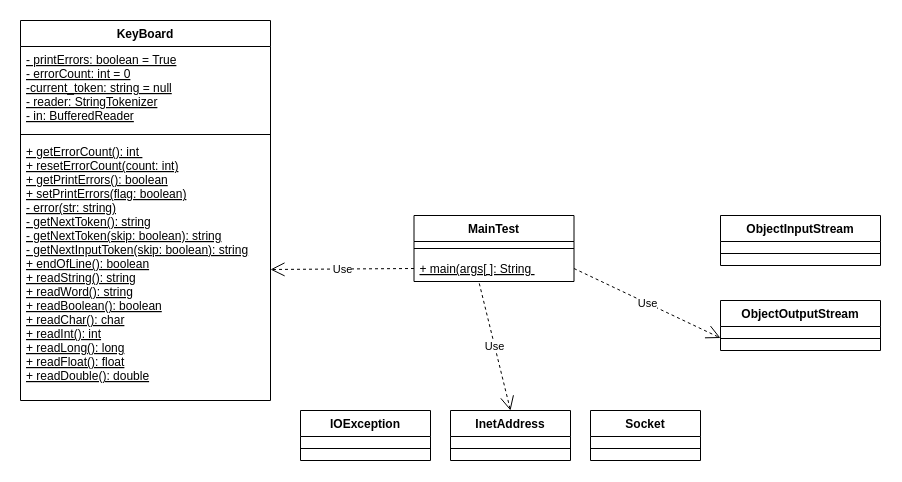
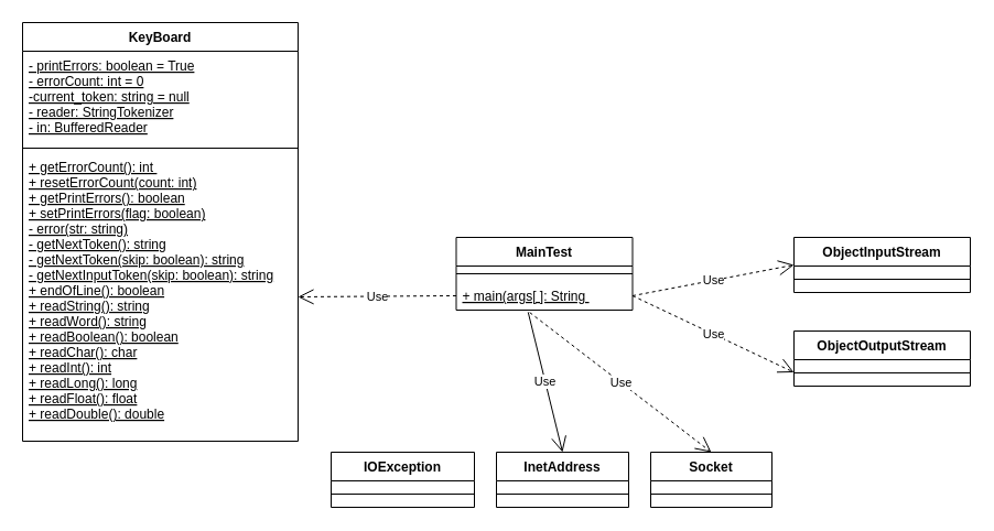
+ <mxCell id="22" value="Use" style="endArrow=open;endSize=12;dashed=1;html=1;exitX=1;exitY=0.5;exitDx=0;exitDy=0;entryX=0;entryY=0.5;entryDx=0;entryDy=0;" parent="1" source="8" target="18" edge="1"><mxGeometry width="160" relative="1" as="geometry"><mxPoint x="610" y="220" as="sourcePoint" /><mxPoint x="770" y="220" as="targetPoint" /></mxGeometry></mxCell>
- <mxCell id="16" value="Use" style="endArrow=open;endSize=12;dashed=1;html=1;exitX=0.408;exitY=1.073;exitDx=0;exitDy=0;exitPerimeter=0;entryX=0.5;entryY=0;entryDx=0;entryDy=0;" parent="1" source="8" target="12" edge="1"><mxGeometry width="160" relative="1" as="geometry"><mxPoint x="390" y="350" as="sourcePoint" /><mxPoint x="550" y="350" as="targetPoint" /></mxGeometry></mxCell>
+ <mxCell id="16" value="Use" style="endArrow=open;endSize=12;dashed=0;html=1;exitX=0.408;exitY=1.073;exitDx=0;exitDy=0;exitPerimeter=0;entryX=0.5;entryY=0;entryDx=0;entryDy=0;" parent="1" source="8" target="12" edge="1"><mxGeometry width="160" relative="1" as="geometry"><mxPoint x="390" y="350" as="sourcePoint" /><mxPoint x="550" y="350" as="targetPoint" /></mxGeometry></mxCell>
+ <mxCell id="17" value="Use" style="endArrow=open;endSize=12;dashed=1;html=1;entryX=0.5;entryY=0;entryDx=0;entryDy=0;exitX=0.417;exitY=1.083;exitDx=0;exitDy=0;exitPerimeter=0;" parent="1" source="8" target="10" edge="1"><mxGeometry width="160" relative="1" as="geometry"><mxPoint x="558" y="300" as="sourcePoint" /><mxPoint x="550" y="350" as="targetPoint" /></mxGeometry></mxCell>
